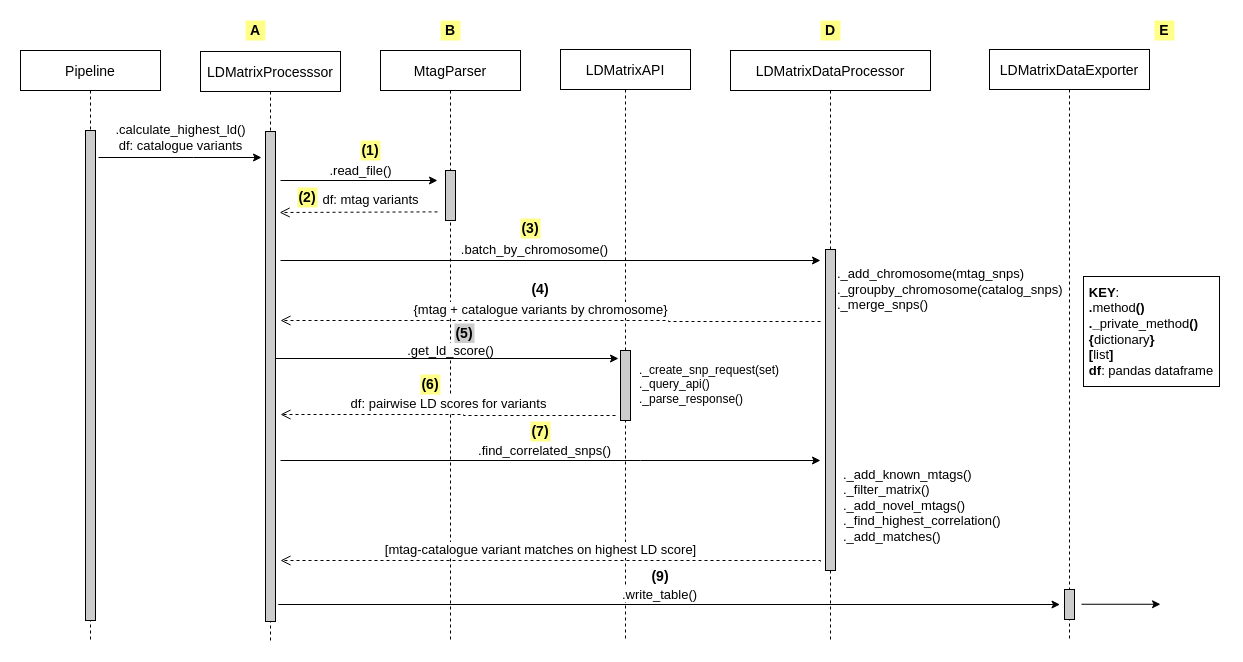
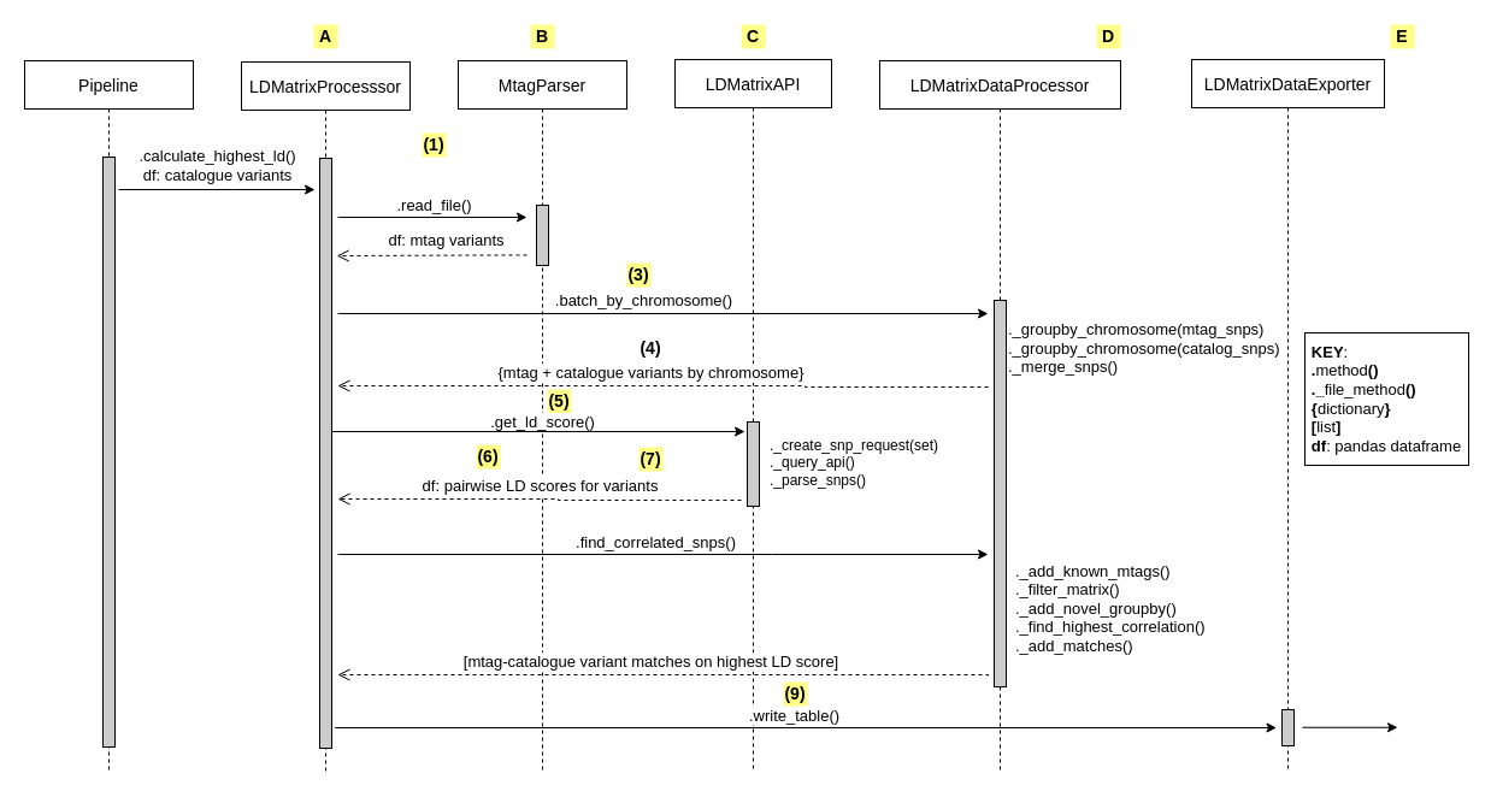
- <mxCell id="34" value="&lt;b&gt;A&lt;/b&gt;" style="rounded=0;whiteSpace=wrap;html=1;fontSize=14;fillColor=#ffff88;strokeColor=none;" vertex="1" parent="1"><mxGeometry x="245" y="20" width="20" height="20" as="geometry" /></mxCell>
+ <mxCell id="34" value="&lt;b&gt;A&lt;/b&gt;" style="rounded=0;whiteSpace=wrap;html=1;fontSize=14;fillColor=#ffff88;strokeColor=none;" vertex="1" parent="1"><mxGeometry x="260" y="20" width="20" height="20" as="geometry" /></mxCell>
+ <mxCell id="36" value="&lt;b&gt;C&lt;/b&gt;" style="rounded=0;whiteSpace=wrap;html=1;fontSize=14;fillColor=#ffff88;strokeColor=none;" vertex="1" parent="1"><mxGeometry x="615" y="20" width="20" height="20" as="geometry" /></mxCell>
- <mxCell id="37" value="&lt;b&gt;D&lt;/b&gt;" style="rounded=0;whiteSpace=wrap;html=1;fontSize=14;fillColor=#ffff88;strokeColor=none;" vertex="1" parent="1"><mxGeometry x="820" y="20" width="20" height="20" as="geometry" /></mxCell>
+ <mxCell id="37" value="&lt;b&gt;D&lt;/b&gt;" style="rounded=0;whiteSpace=wrap;html=1;fontSize=14;fillColor=#ffff88;strokeColor=none;" vertex="1" parent="1"><mxGeometry x="910" y="20" width="20" height="20" as="geometry" /></mxCell>
- <mxCell id="38" value="&lt;b&gt;(1)&lt;/b&gt;" style="rounded=0;whiteSpace=wrap;html=1;fontSize=14;fillColor=#ffff88;strokeColor=none;" vertex="1" parent="1"><mxGeometry x="360" y="140" width="20" height="20" as="geometry" /></mxCell>
+ <mxCell id="38" value="&lt;b&gt;(1)&lt;/b&gt;" style="rounded=0;whiteSpace=wrap;html=1;fontSize=14;fillColor=#ffff88;strokeColor=none;" vertex="1" parent="1"><mxGeometry x="350" y="110" width="20" height="20" as="geometry" /></mxCell>
- <mxCell id="10" value="&lt;b&gt;(2)&lt;/b&gt;" style="rounded=0;whiteSpace=wrap;html=1;fontSize=14;fillColor=#ffff88;strokeColor=none;" vertex="1" parent="7"><mxGeometry x="97" y="136" width="20" height="20" as="geometry" /></mxCell>
- <mxCell id="33" value="._add_chromosome(mtag_snps)&lt;br style=&quot;font-size: 13px&quot;&gt;._groupby_chromosome(catalog_snps)&lt;br style=&quot;font-size: 13px&quot;&gt;._merge_snps()" style="rounded=0;whiteSpace=wrap;html=1;fillColor=none;strokeColor=none;align=left;fontSize=13;" parent="1" vertex="1"><mxGeometry x="835" y="261" width="239" height="56" as="geometry" /></mxCell>
+ <mxCell id="33" value="._groupby_chromosome(mtag_snps)&lt;br style=&quot;font-size: 13px&quot;&gt;._groupby_chromosome(catalog_snps)&lt;br style=&quot;font-size: 13px&quot;&gt;._merge_snps()" style="rounded=0;whiteSpace=wrap;html=1;fillColor=none;strokeColor=none;align=left;fontSize=13;" parent="1" vertex="1"><mxGeometry x="835" y="261" width="239" height="56" as="geometry" /></mxCell>
- <mxCell id="32" value="&lt;div style=&quot;text-align: left; font-size: 13px;&quot;&gt;&lt;b style=&quot;font-family: helvetica; font-size: 13px;&quot;&gt;KEY&lt;/b&gt;&lt;span style=&quot;text-align: left; font-family: helvetica; font-size: 13px;&quot;&gt;:&lt;/span&gt;&lt;/div&gt;&lt;b style=&quot;color: rgb(0, 0, 0); font-family: helvetica; font-size: 13px; font-style: normal; letter-spacing: normal; text-indent: 0px; text-transform: none; word-spacing: 0px;&quot;&gt;&lt;div style=&quot;text-align: left; font-size: 13px;&quot;&gt;&lt;b style=&quot;font-size: 13px;&quot;&gt;.&lt;/b&gt;&lt;span style=&quot;font-weight: 400; font-size: 13px;&quot;&gt;method&lt;/span&gt;&lt;b style=&quot;font-size: 13px;&quot;&gt;()&lt;/b&gt;&lt;/div&gt;&lt;/b&gt;&lt;b style=&quot;color: rgb(0, 0, 0); font-family: helvetica; font-size: 13px; font-style: normal; letter-spacing: normal; text-indent: 0px; text-transform: none; word-spacing: 0px;&quot;&gt;&lt;div style=&quot;text-align: left; font-size: 13px;&quot;&gt;&lt;b style=&quot;font-size: 13px;&quot;&gt;._&lt;/b&gt;&lt;span style=&quot;font-weight: 400; font-size: 13px;&quot;&gt;private_method&lt;/span&gt;&lt;b style=&quot;font-size: 13px;&quot;&gt;()&lt;/b&gt;&lt;/div&gt;&lt;/b&gt;&lt;b style=&quot;color: rgb(0, 0, 0); font-family: helvetica; font-size: 13px; font-style: normal; letter-spacing: normal; text-indent: 0px; text-transform: none; word-spacing: 0px;&quot;&gt;&lt;div style=&quot;text-align: left; font-size: 13px;&quot;&gt;&lt;b style=&quot;font-size: 13px;&quot;&gt;{&lt;/b&gt;&lt;span style=&quot;font-weight: 400; font-size: 13px;&quot;&gt;dictionary&lt;/span&gt;&lt;b style=&quot;font-size: 13px;&quot;&gt;}&lt;/b&gt;&lt;/div&gt;&lt;/b&gt;&lt;b style=&quot;color: rgb(0, 0, 0); font-family: helvetica; font-size: 13px; font-style: normal; letter-spacing: normal; text-indent: 0px; text-transform: none; word-spacing: 0px;&quot;&gt;&lt;div style=&quot;text-align: left; font-size: 13px;&quot;&gt;&lt;b style=&quot;font-size: 13px;&quot;&gt;[&lt;/b&gt;&lt;span style=&quot;font-weight: 400; font-size: 13px;&quot;&gt;list&lt;/span&gt;&lt;b style=&quot;font-size: 13px;&quot;&gt;]&lt;/b&gt;&lt;/div&gt;&lt;/b&gt;&lt;span style=&quot;color: rgb(0, 0, 0); font-family: helvetica; font-size: 13px; font-style: normal; letter-spacing: normal; text-indent: 0px; text-transform: none; word-spacing: 0px; background-color: rgb(255, 255, 255); display: inline; float: none;&quot;&gt;&lt;div style=&quot;text-align: left; font-size: 13px;&quot;&gt;&lt;b style=&quot;font-size: 13px;&quot;&gt;df&lt;/b&gt;: pandas dataframe&lt;/div&gt;&lt;/span&gt;" style="rounded=0;whiteSpace=wrap;html=1;labelBackgroundColor=#FFFFFF;fontColor=#000000;fillColor=none;fontSize=13;" parent="1" vertex="1"><mxGeometry x="1083" y="276" width="136" height="110" as="geometry" /></mxCell>
+ <mxCell id="32" value="&lt;div style=&quot;text-align: left; font-size: 13px;&quot;&gt;&lt;b style=&quot;font-family: helvetica; font-size: 13px;&quot;&gt;KEY&lt;/b&gt;&lt;span style=&quot;text-align: left; font-family: helvetica; font-size: 13px;&quot;&gt;:&lt;/span&gt;&lt;/div&gt;&lt;b style=&quot;color: rgb(0, 0, 0); font-family: helvetica; font-size: 13px; font-style: normal; letter-spacing: normal; text-indent: 0px; text-transform: none; word-spacing: 0px;&quot;&gt;&lt;div style=&quot;text-align: left; font-size: 13px;&quot;&gt;&lt;b style=&quot;font-size: 13px;&quot;&gt;.&lt;/b&gt;&lt;span style=&quot;font-weight: 400; font-size: 13px;&quot;&gt;method&lt;/span&gt;&lt;b style=&quot;font-size: 13px;&quot;&gt;()&lt;/b&gt;&lt;/div&gt;&lt;/b&gt;&lt;b style=&quot;color: rgb(0, 0, 0); font-family: helvetica; font-size: 13px; font-style: normal; letter-spacing: normal; text-indent: 0px; text-transform: none; word-spacing: 0px;&quot;&gt;&lt;div style=&quot;text-align: left; font-size: 13px;&quot;&gt;&lt;b style=&quot;font-size: 13px;&quot;&gt;._&lt;/b&gt;&lt;span style=&quot;font-weight: 400; font-size: 13px;&quot;&gt;file_method&lt;/span&gt;&lt;b style=&quot;font-size: 13px;&quot;&gt;()&lt;/b&gt;&lt;/div&gt;&lt;/b&gt;&lt;b style=&quot;color: rgb(0, 0, 0); font-family: helvetica; font-size: 13px; font-style: normal; letter-spacing: normal; text-indent: 0px; text-transform: none; word-spacing: 0px;&quot;&gt;&lt;div style=&quot;text-align: left; font-size: 13px;&quot;&gt;&lt;b style=&quot;font-size: 13px;&quot;&gt;{&lt;/b&gt;&lt;span style=&quot;font-weight: 400; font-size: 13px;&quot;&gt;dictionary&lt;/span&gt;&lt;b style=&quot;font-size: 13px;&quot;&gt;}&lt;/b&gt;&lt;/div&gt;&lt;/b&gt;&lt;b style=&quot;color: rgb(0, 0, 0); font-family: helvetica; font-size: 13px; font-style: normal; letter-spacing: normal; text-indent: 0px; text-transform: none; word-spacing: 0px;&quot;&gt;&lt;div style=&quot;text-align: left; font-size: 13px;&quot;&gt;&lt;b style=&quot;font-size: 13px;&quot;&gt;[&lt;/b&gt;&lt;span style=&quot;font-weight: 400; font-size: 13px;&quot;&gt;list&lt;/span&gt;&lt;b style=&quot;font-size: 13px;&quot;&gt;]&lt;/b&gt;&lt;/div&gt;&lt;/b&gt;&lt;span style=&quot;color: rgb(0, 0, 0); font-family: helvetica; font-size: 13px; font-style: normal; letter-spacing: normal; text-indent: 0px; text-transform: none; word-spacing: 0px; background-color: rgb(255, 255, 255); display: inline; float: none;&quot;&gt;&lt;div style=&quot;text-align: left; font-size: 13px;&quot;&gt;&lt;b style=&quot;font-size: 13px;&quot;&gt;df&lt;/b&gt;: pandas dataframe&lt;/div&gt;&lt;/span&gt;" style="rounded=0;whiteSpace=wrap;html=1;labelBackgroundColor=#FFFFFF;fontColor=#000000;fillColor=none;fontSize=13;" parent="1" vertex="1"><mxGeometry x="1083" y="276" width="136" height="110" as="geometry" /></mxCell>
- <mxCell id="5" value="&lt;b&gt;(5)&lt;/b&gt;" style="rounded=0;whiteSpace=wrap;html=1;fontSize=14;fillColor=#cccccc;strokeColor=none;" vertex="1" parent="2"><mxGeometry x="74" y="273" width="20" height="20" as="geometry" /></mxCell>
+ <mxCell id="5" value="&lt;b&gt;(5)&lt;/b&gt;" style="rounded=0;whiteSpace=wrap;html=1;fontSize=14;fillColor=#ffff88;strokeColor=none;" vertex="1" parent="2"><mxGeometry x="74" y="273" width="20" height="20" as="geometry" /></mxCell>
- <mxCell id="6" value="&lt;b&gt;(6)&lt;/b&gt;" style="rounded=0;whiteSpace=wrap;html=1;fontSize=14;fillColor=#ffff88;strokeColor=none;" vertex="1" parent="2"><mxGeometry x="40" y="324" width="20" height="20" as="geometry" /></mxCell>
+ <mxCell id="6" value="&lt;b&gt;(6)&lt;/b&gt;" style="rounded=0;whiteSpace=wrap;html=1;fontSize=14;fillColor=#ffff88;strokeColor=none;" vertex="1" parent="2"><mxGeometry x="15" y="319" width="20" height="20" as="geometry" /></mxCell>
- <mxCell id="19" value="._create_snp_request(set)&lt;br&gt;._query_api()&lt;br&gt;._parse_response()" style="rounded=0;whiteSpace=wrap;html=1;fillColor=none;strokeColor=none;align=left;" parent="17" vertex="1"><mxGeometry x="-93" y="304" width="140" height="60" as="geometry" /></mxCell>
+ <mxCell id="19" value="._create_snp_request(set)&lt;br&gt;._query_api()&lt;br&gt;._parse_snps()" style="rounded=0;whiteSpace=wrap;html=1;fillColor=none;strokeColor=none;align=left;" parent="17" vertex="1"><mxGeometry x="-93" y="304" width="140" height="60" as="geometry" /></mxCell>
- <mxCell id="41" value="&lt;b&gt;(7)&lt;/b&gt;" style="rounded=0;whiteSpace=wrap;html=1;fontSize=14;fillColor=#ffff88;strokeColor=none;" vertex="1" parent="1"><mxGeometry x="530" y="421" width="20" height="20" as="geometry" /></mxCell>
+ <mxCell id="41" value="&lt;b&gt;(7)&lt;/b&gt;" style="rounded=0;whiteSpace=wrap;html=1;fontSize=14;fillColor=#ffff88;strokeColor=none;" vertex="1" parent="1"><mxGeometry x="530" y="371" width="20" height="20" as="geometry" /></mxCell>
- <mxCell id="30" value="._add_known_mtags()&lt;br style=&quot;font-size: 13px;&quot;&gt;._filter_matrix()&lt;br style=&quot;font-size: 13px;&quot;&gt;._add_novel_mtags()&lt;br style=&quot;font-size: 13px;&quot;&gt;._find_highest_correlation()&lt;br style=&quot;font-size: 13px;&quot;&gt;._add_matches()" style="rounded=0;whiteSpace=wrap;html=1;fillColor=none;strokeColor=none;align=left;fontSize=13;" parent="1" vertex="1"><mxGeometry x="841" y="477" width="166" height="56" as="geometry" /></mxCell>
+ <mxCell id="30" value="._add_known_mtags()&lt;br style=&quot;font-size: 13px;&quot;&gt;._filter_matrix()&lt;br style=&quot;font-size: 13px;&quot;&gt;._add_novel_groupby()&lt;br style=&quot;font-size: 13px;&quot;&gt;._find_highest_correlation()&lt;br style=&quot;font-size: 13px;&quot;&gt;._add_matches()" style="rounded=0;whiteSpace=wrap;html=1;fillColor=none;strokeColor=none;align=left;fontSize=13;" parent="1" vertex="1"><mxGeometry x="841" y="477" width="166" height="56" as="geometry" /></mxCell>
- <mxCell id="16" value="&lt;b&gt;(9)&lt;/b&gt;" style="rounded=0;whiteSpace=wrap;html=1;fontSize=14;fillColor=#ffffff;strokeColor=none;" vertex="1" parent="11"><mxGeometry x="90" y="517" width="20" height="20" as="geometry" /></mxCell>
+ <mxCell id="16" value="&lt;b&gt;(9)&lt;/b&gt;" style="rounded=0;whiteSpace=wrap;html=1;fontSize=14;fillColor=#ffff88;strokeColor=none;" vertex="1" parent="11"><mxGeometry x="90" y="517" width="20" height="20" as="geometry" /></mxCell>
